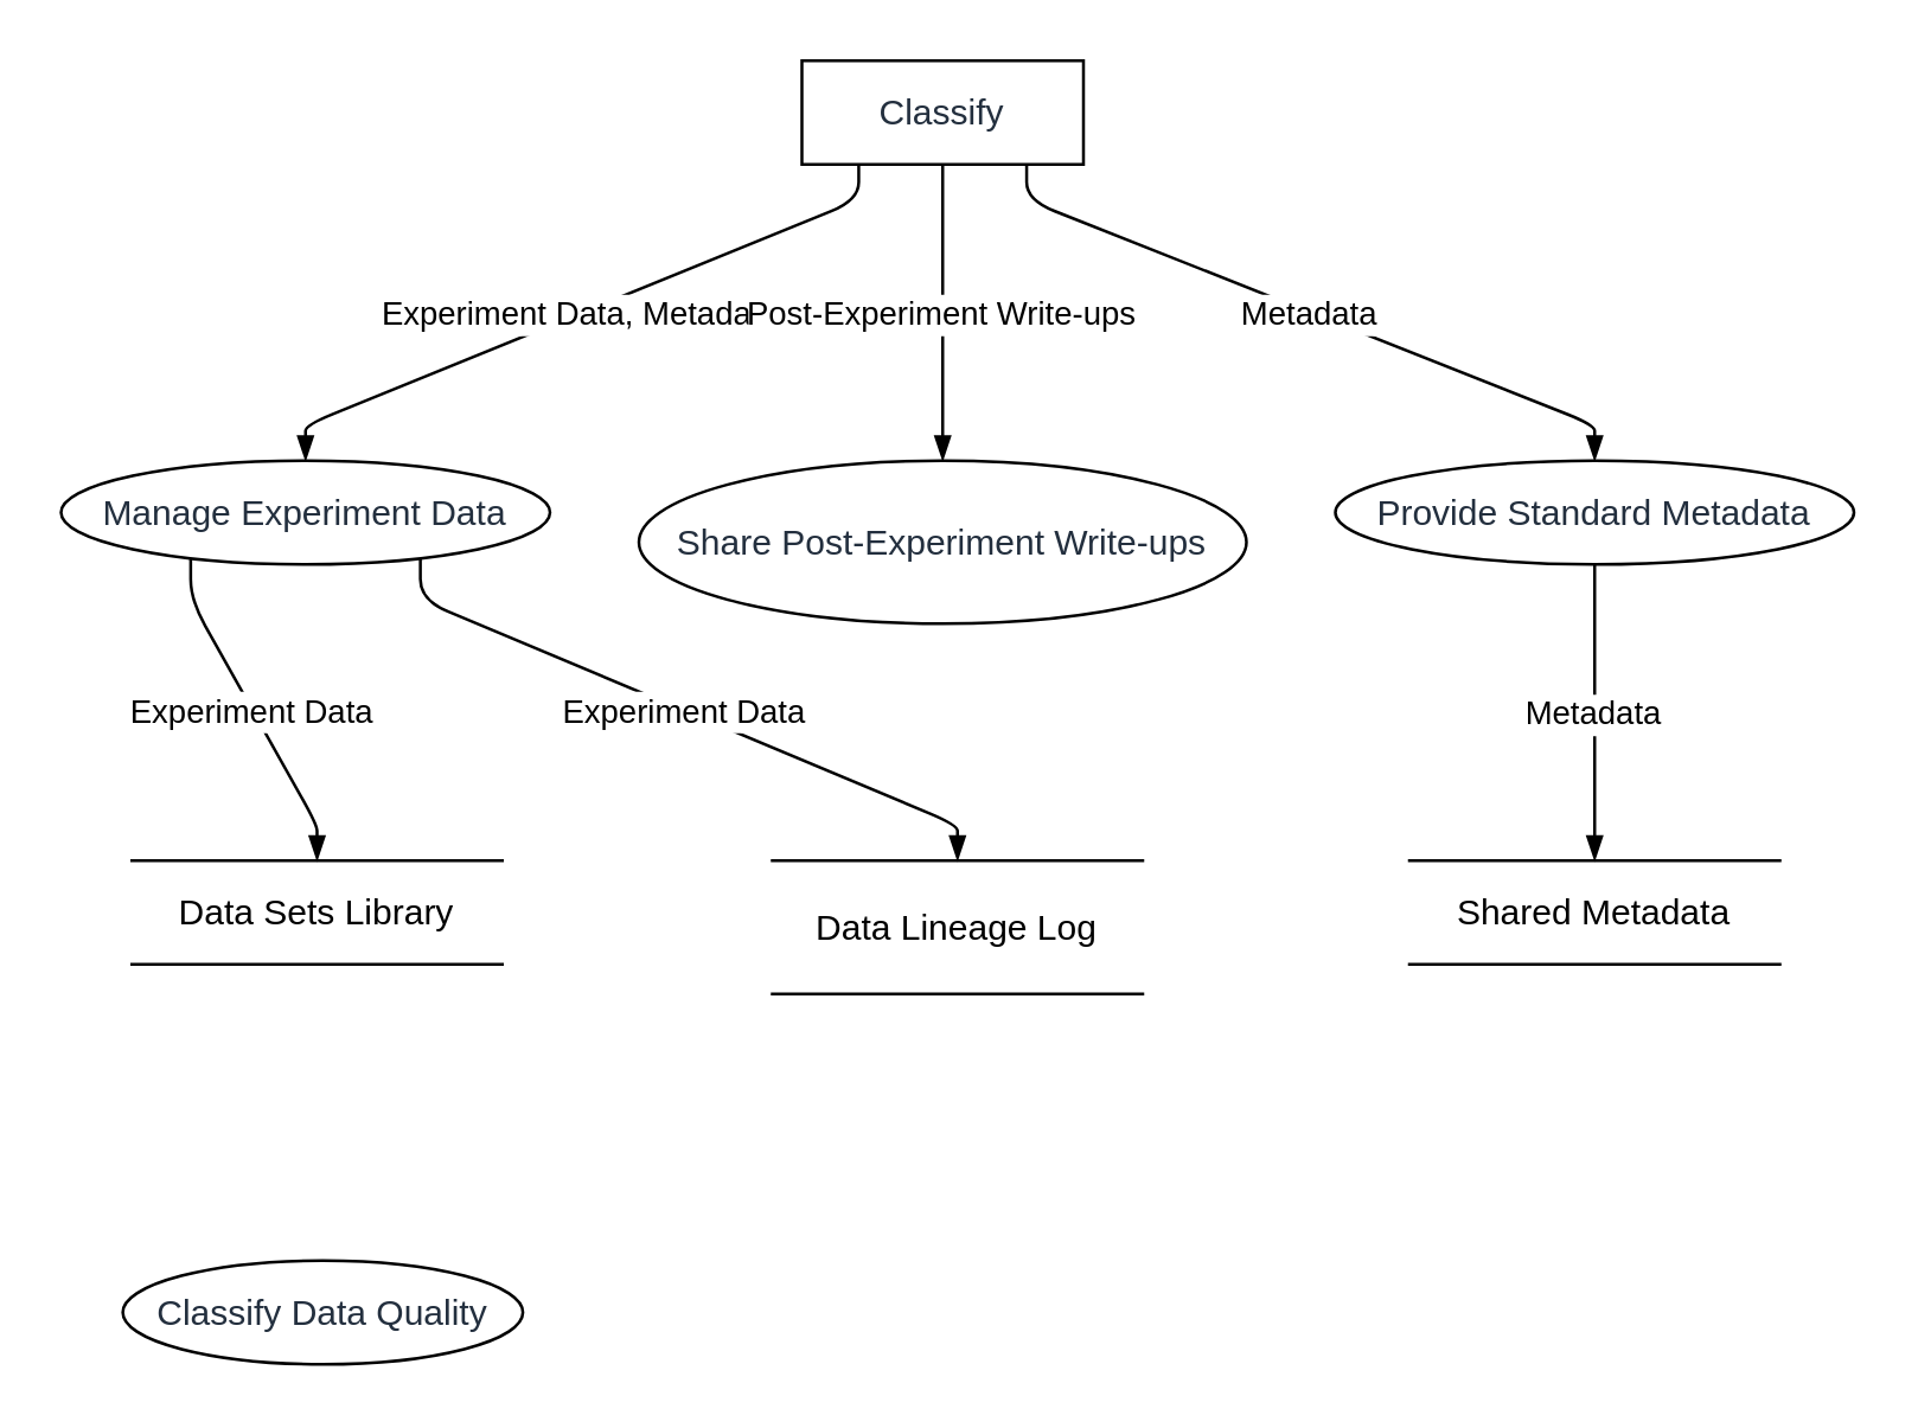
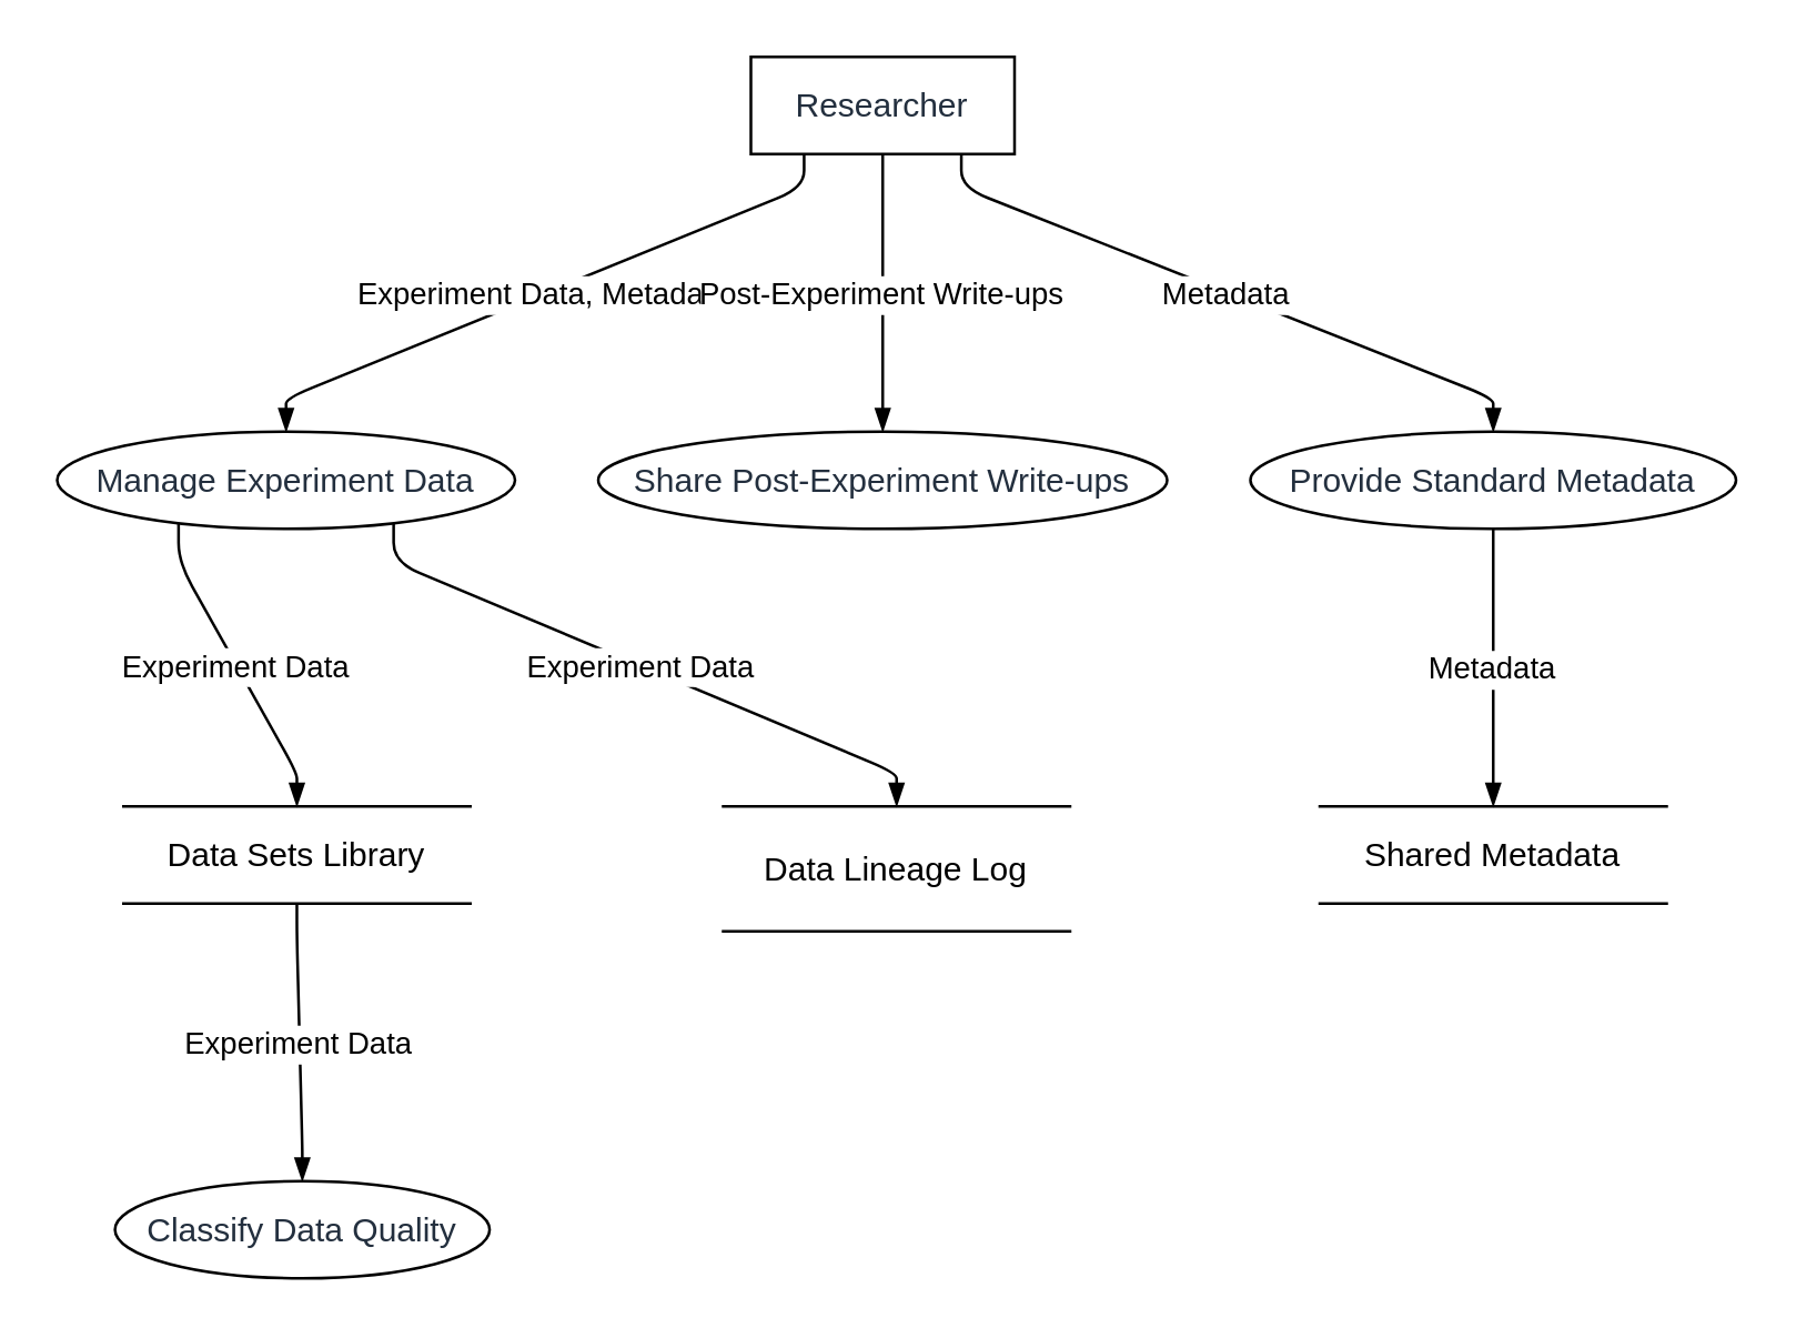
- <mxCell id="2" value="Classify" style="shape=rectangle;whiteSpace=wrap;html=1;fillColor=#ffffff;strokeColor=#000000;align=center;verticalAlign=middle;fontColor=#232F3E;" vertex="1" parent="1"><mxGeometry x="270" width="95" height="35" as="geometry" y="20" /></mxCell>
+ <mxCell id="2" value="Researcher" style="shape=rectangle;whiteSpace=wrap;html=1;fillColor=#ffffff;strokeColor=#000000;align=center;verticalAlign=middle;fontColor=#232F3E;" vertex="1" parent="1"><mxGeometry x="270" width="95" height="35" as="geometry" y="20" /></mxCell>
- <mxCell id="5" value="Share Post-Experiment Write-ups" style="shape=ellipse;perimeter=ellipsePerimeter;whiteSpace=wrap;html=1;fillColor=#ffffff;strokeColor=#000000;align=center;verticalAlign=middle;fontColor=#232F3E;" vertex="1" parent="1"><mxGeometry x="215" y="155" width="205" height="55" as="geometry" /></mxCell>
+ <mxCell id="5" value="Share Post-Experiment Write-ups" style="shape=ellipse;perimeter=ellipsePerimeter;whiteSpace=wrap;html=1;fillColor=#ffffff;strokeColor=#000000;align=center;verticalAlign=middle;fontColor=#232F3E;" vertex="1" parent="1"><mxGeometry x="215" y="155" width="205" height="35" as="geometry" /></mxCell>
+ <mxCell id="14" value="Experiment Data" style="endArrow=blockThin;endFill=1;fontSize=11;orthogonal=1;noEdgeStyle=1;" edge="1" parent="1" source="4" target="7"><mxGeometry relative="1" as="geometry"><Array as="points"><mxPoint x="106.395" y="337" /><mxPoint x="108.343" y="413" /></Array></mxGeometry></mxCell>
